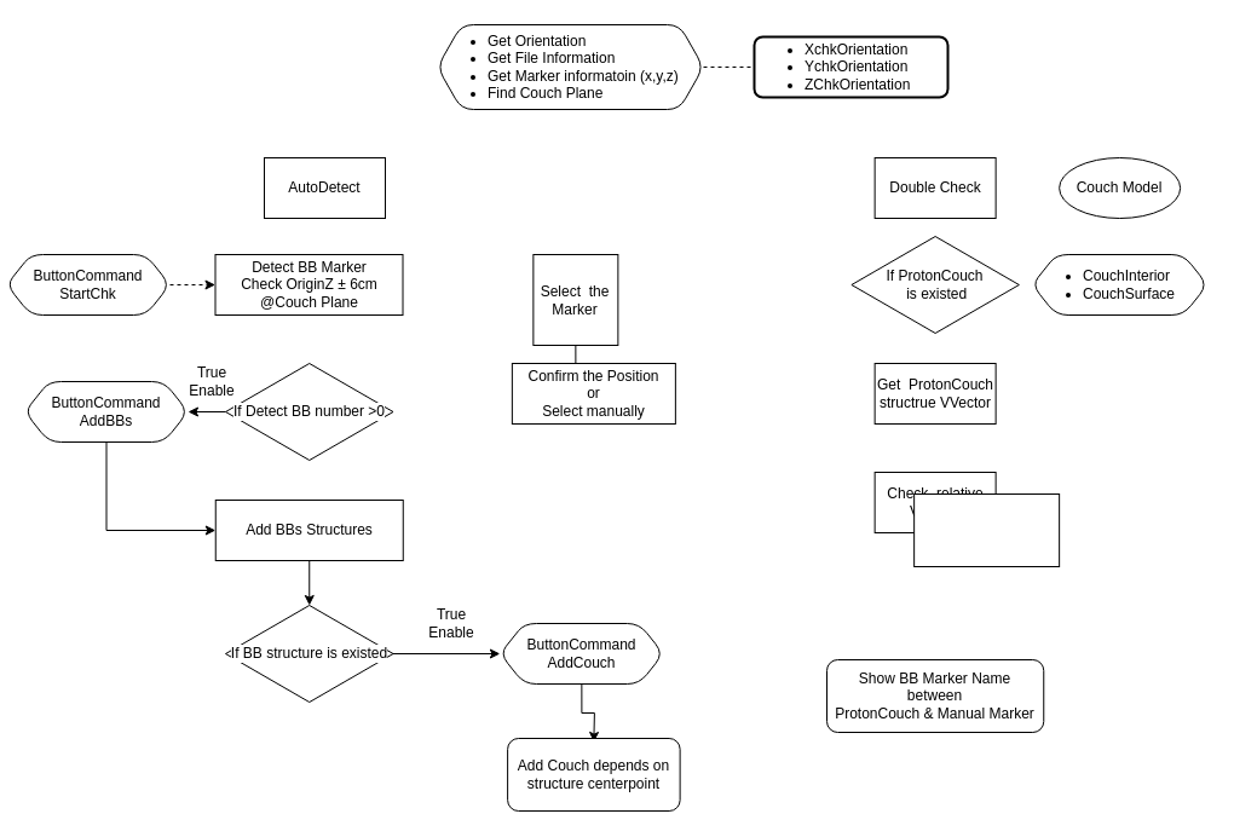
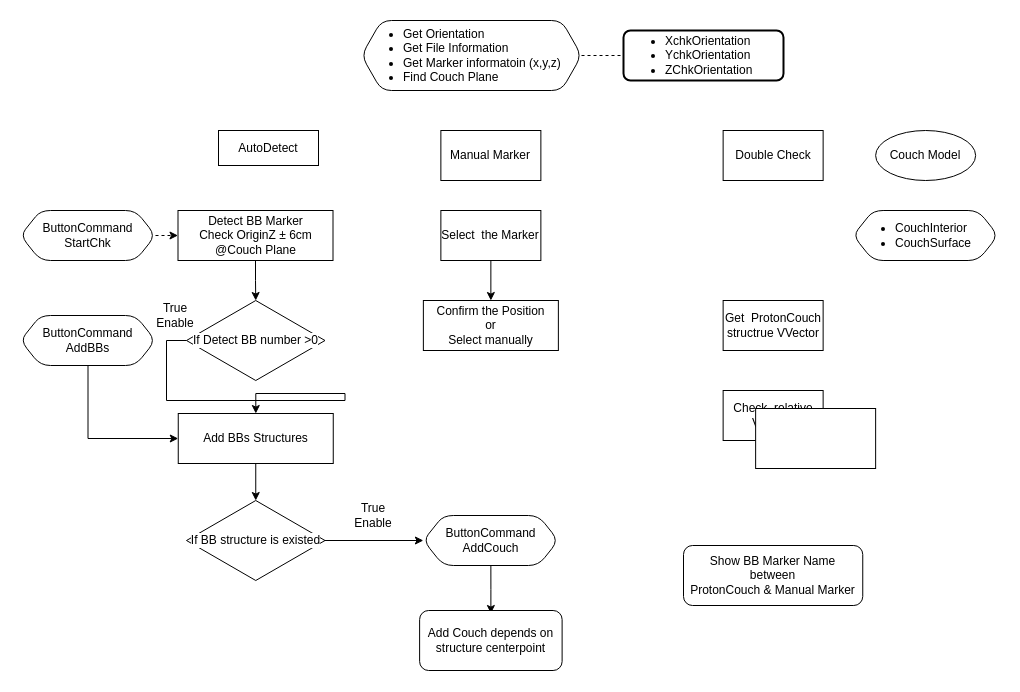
- <mxCell id="4" value="AutoDetect" style="rounded=0;whiteSpace=wrap;html=1;" parent="1" vertex="1"><mxGeometry x="218" y="130" width="100" height="50" as="geometry" /></mxCell>
+ <mxCell id="4" value="AutoDetect" style="rounded=0;whiteSpace=wrap;html=1;" parent="1" vertex="1"><mxGeometry x="218" y="130" width="100" height="35" as="geometry" /></mxCell>
+ <mxCell id="5" value="Manual Marker" style="rounded=0;whiteSpace=wrap;html=1;" parent="1" vertex="1"><mxGeometry x="440.37" y="130" width="100" height="50" as="geometry" /></mxCell>
- <mxCell id="10" value="ButtonCommand&lt;br&gt;StartChk" style="shape=hexagon;perimeter=hexagonPerimeter2;whiteSpace=wrap;html=1;fixedSize=1;rounded=1;align=center;" parent="1" vertex="1"><mxGeometry x="5" y="210" width="135" height="50" as="geometry" /></mxCell>
+ <mxCell id="10" value="ButtonCommand&lt;br&gt;StartChk" style="shape=hexagon;perimeter=hexagonPerimeter2;whiteSpace=wrap;html=1;fixedSize=1;rounded=1;align=center;" parent="1" vertex="1"><mxGeometry x="20" y="210" width="135" height="50" as="geometry" /></mxCell>
- <mxCell id="30" value="If ProtonCouch&lt;br&gt;&amp;nbsp;is existed" style="strokeWidth=1;html=1;shape=mxgraph.flowchart.decision;whiteSpace=wrap;labelBackgroundColor=#FFFFFF;" vertex="1" parent="1"><mxGeometry x="703.38" y="195" width="138.5" height="80" as="geometry" /></mxCell>
- <mxCell id="27" value="Select&amp;nbsp; the Marker" style="rounded=0;whiteSpace=wrap;html=1;" vertex="1" parent="1"><mxGeometry x="440.37" y="210" width="70" height="75" as="geometry" /></mxCell>
+ <mxCell id="27" value="Select&amp;nbsp; the Marker" style="rounded=0;whiteSpace=wrap;html=1;" vertex="1" parent="1"><mxGeometry x="440.37" y="210" width="100" height="50" as="geometry" /></mxCell>
+ <mxCell id="12" style="edgeStyle=orthogonalEdgeStyle;rounded=0;orthogonalLoop=1;jettySize=auto;html=1;exitX=0.5;exitY=1;exitDx=0;exitDy=0;entryX=0.5;entryY=0;entryDx=0;entryDy=0;entryPerimeter=0;" parent="1" source="13" target="17" edge="1"><mxGeometry relative="1" as="geometry" /></mxCell>
- <mxCell id="16" style="edgeStyle=orthogonalEdgeStyle;rounded=0;orthogonalLoop=1;jettySize=auto;html=1;exitX=0;exitY=0.5;exitDx=0;exitDy=0;exitPerimeter=0;entryX=1;entryY=0.5;entryDx=0;entryDy=0;" parent="1" source="17" target="19" edge="1"><mxGeometry relative="1" as="geometry" /></mxCell>
+ <mxCell id="16" style="edgeStyle=orthogonalEdgeStyle;rounded=0;orthogonalLoop=1;jettySize=auto;html=1;exitX=0;exitY=0.5;exitDx=0;exitDy=0;exitPerimeter=0;" parent="1" source="17" target="15" edge="1"><mxGeometry relative="1" as="geometry" /></mxCell>
- <mxCell id="24" value="ButtonCommand&lt;br&gt;AddCouch" style="shape=hexagon;perimeter=hexagonPerimeter2;whiteSpace=wrap;html=1;fixedSize=1;rounded=1;align=center;" parent="1" vertex="1"><mxGeometry x="412.87" y="515" width="135" height="50" as="geometry" /></mxCell>
+ <mxCell id="24" value="ButtonCommand&lt;br&gt;AddCouch" style="shape=hexagon;perimeter=hexagonPerimeter2;whiteSpace=wrap;html=1;fixedSize=1;rounded=1;align=center;" parent="1" vertex="1"><mxGeometry x="422.87" y="515" width="135" height="50" as="geometry" /></mxCell>
